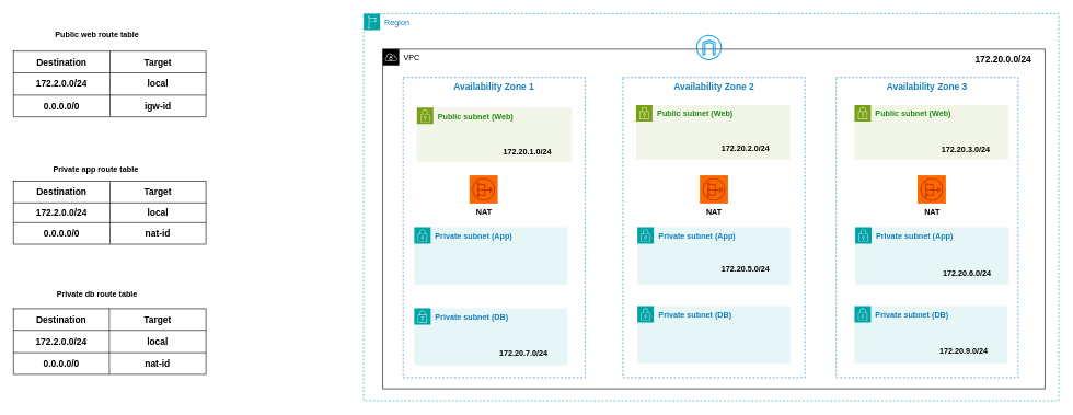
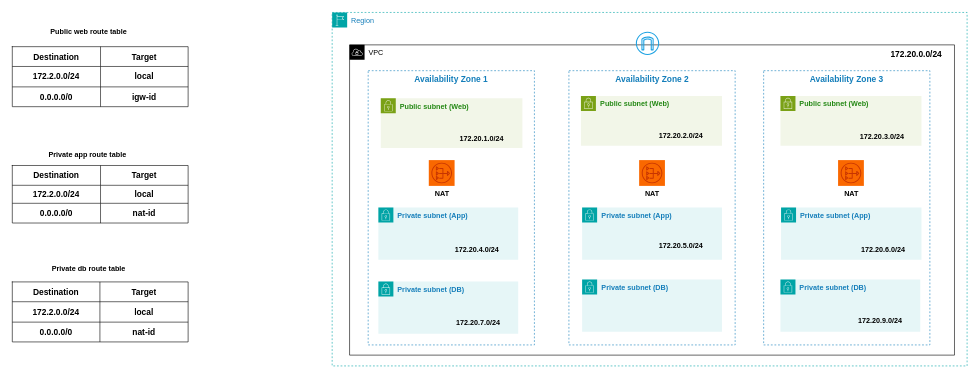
+ <mxCell id="9" value="&lt;b&gt;172.20.4.0/24&lt;/b&gt;" style="text;html=1;align=center;verticalAlign=middle;whiteSpace=wrap;rounded=0;" vertex="1" parent="2"><mxGeometry x="178" y="380" width="127" height="30" as="geometry" /></mxCell>
